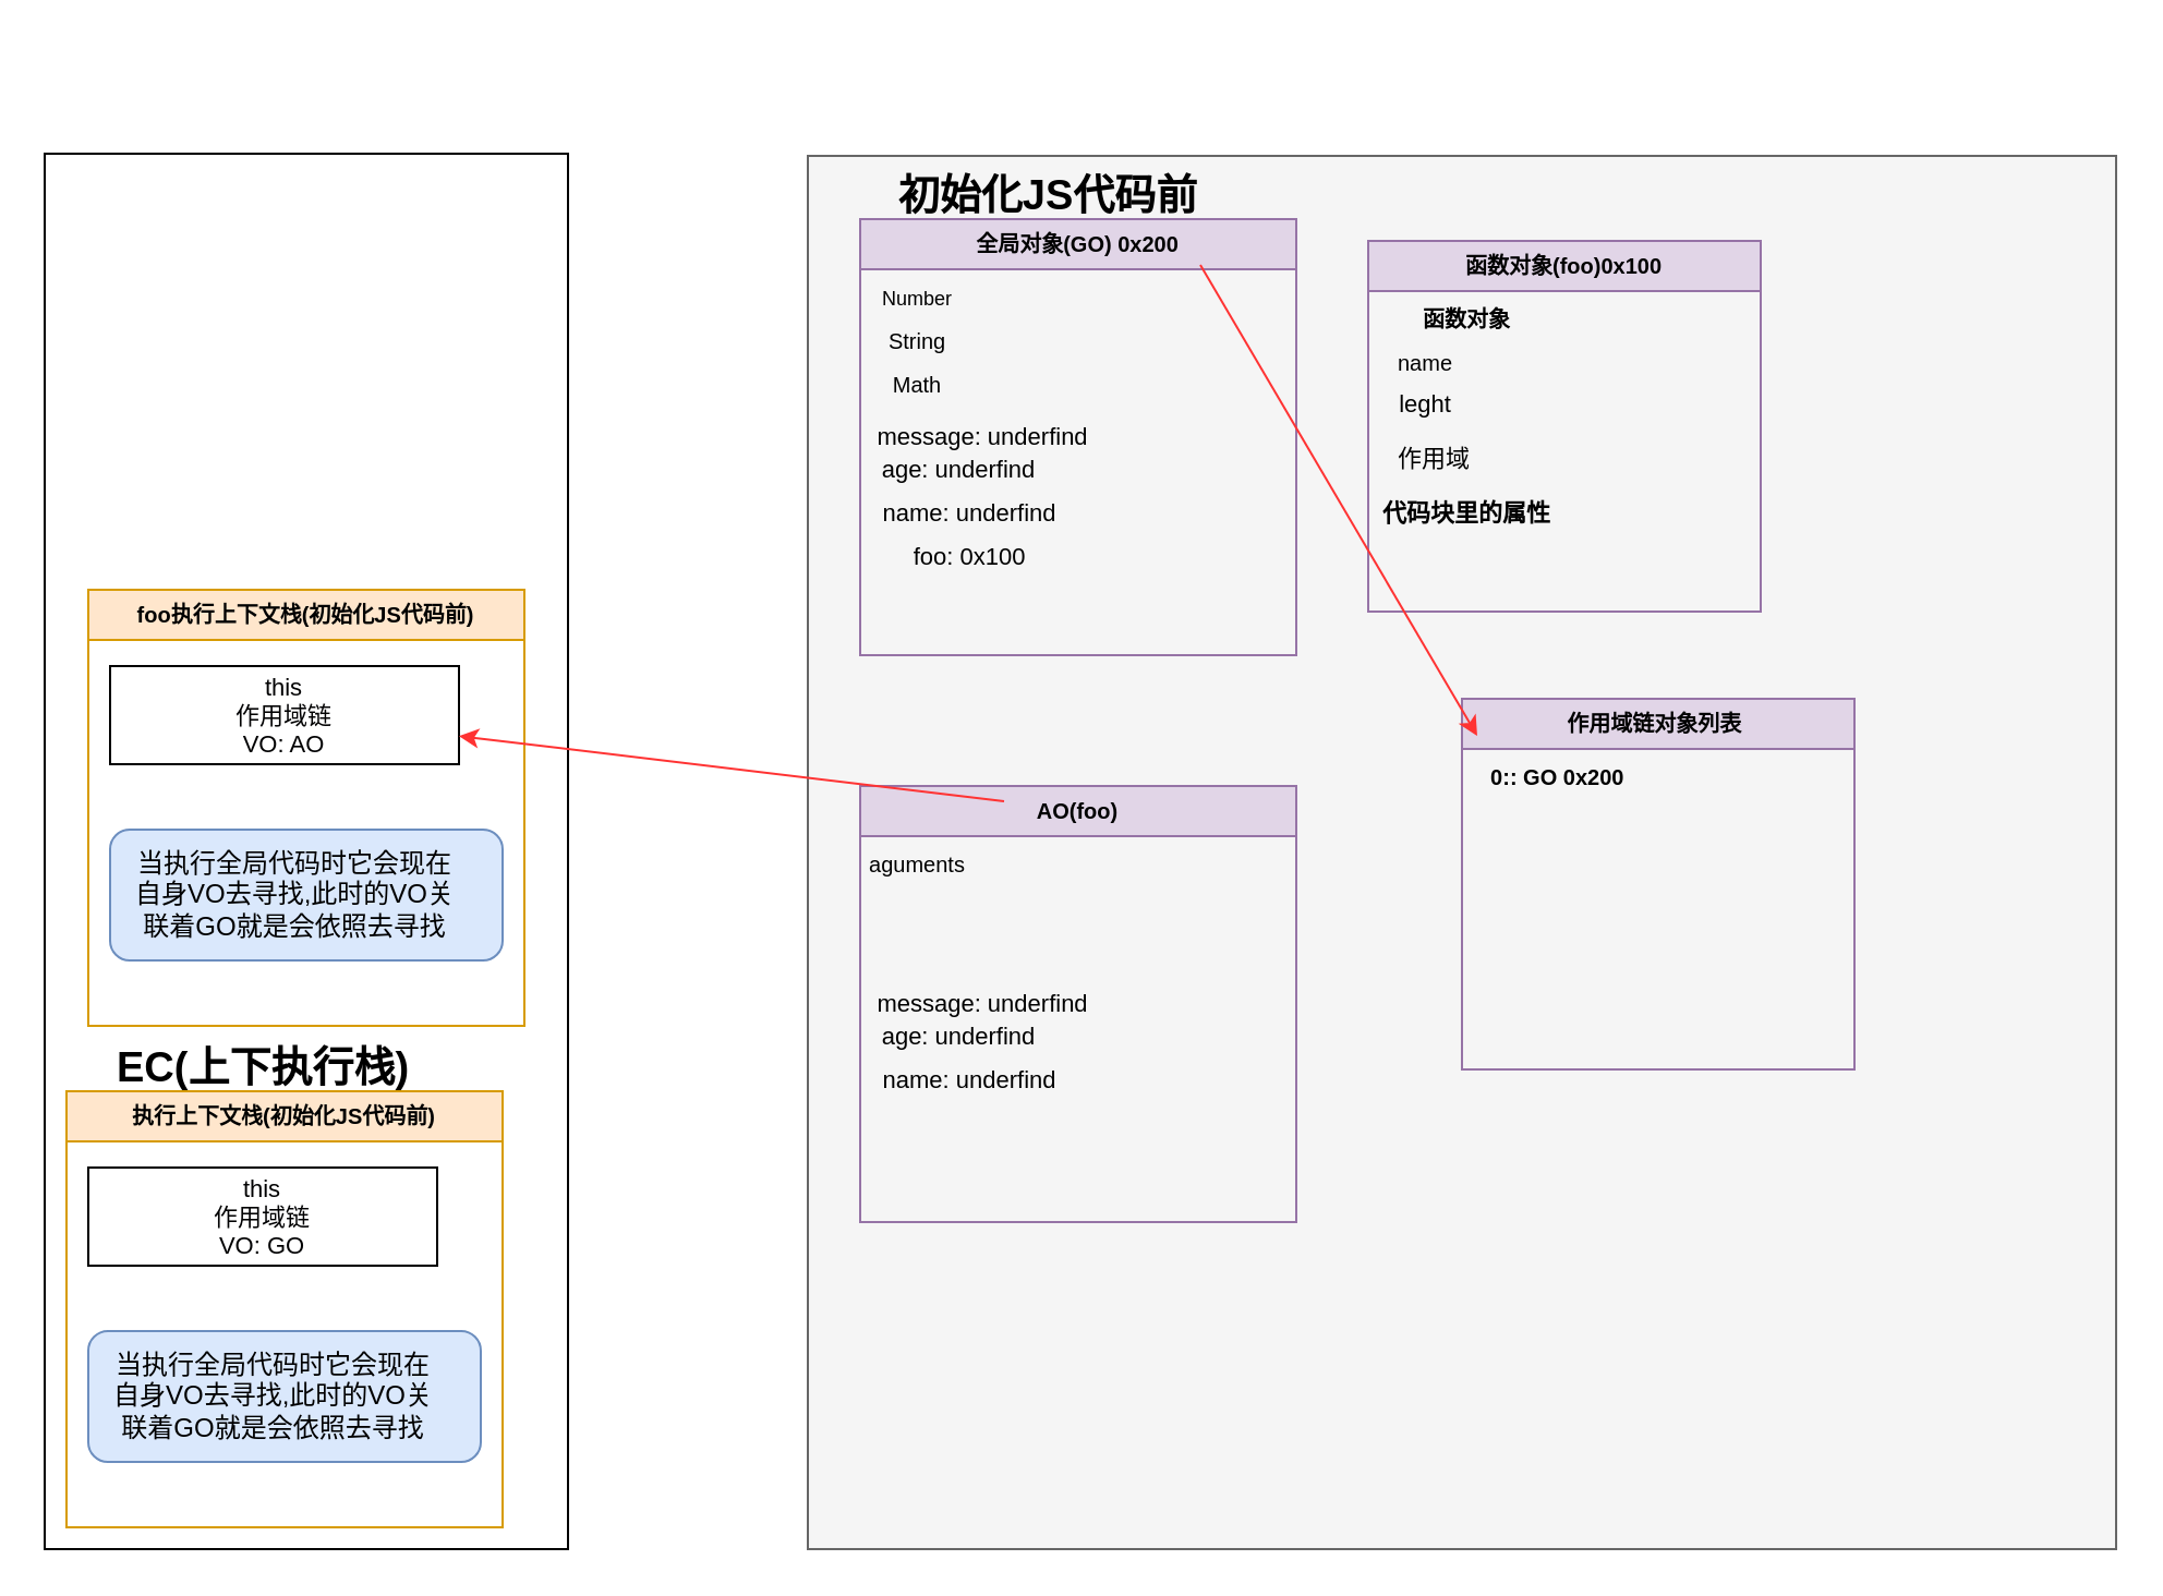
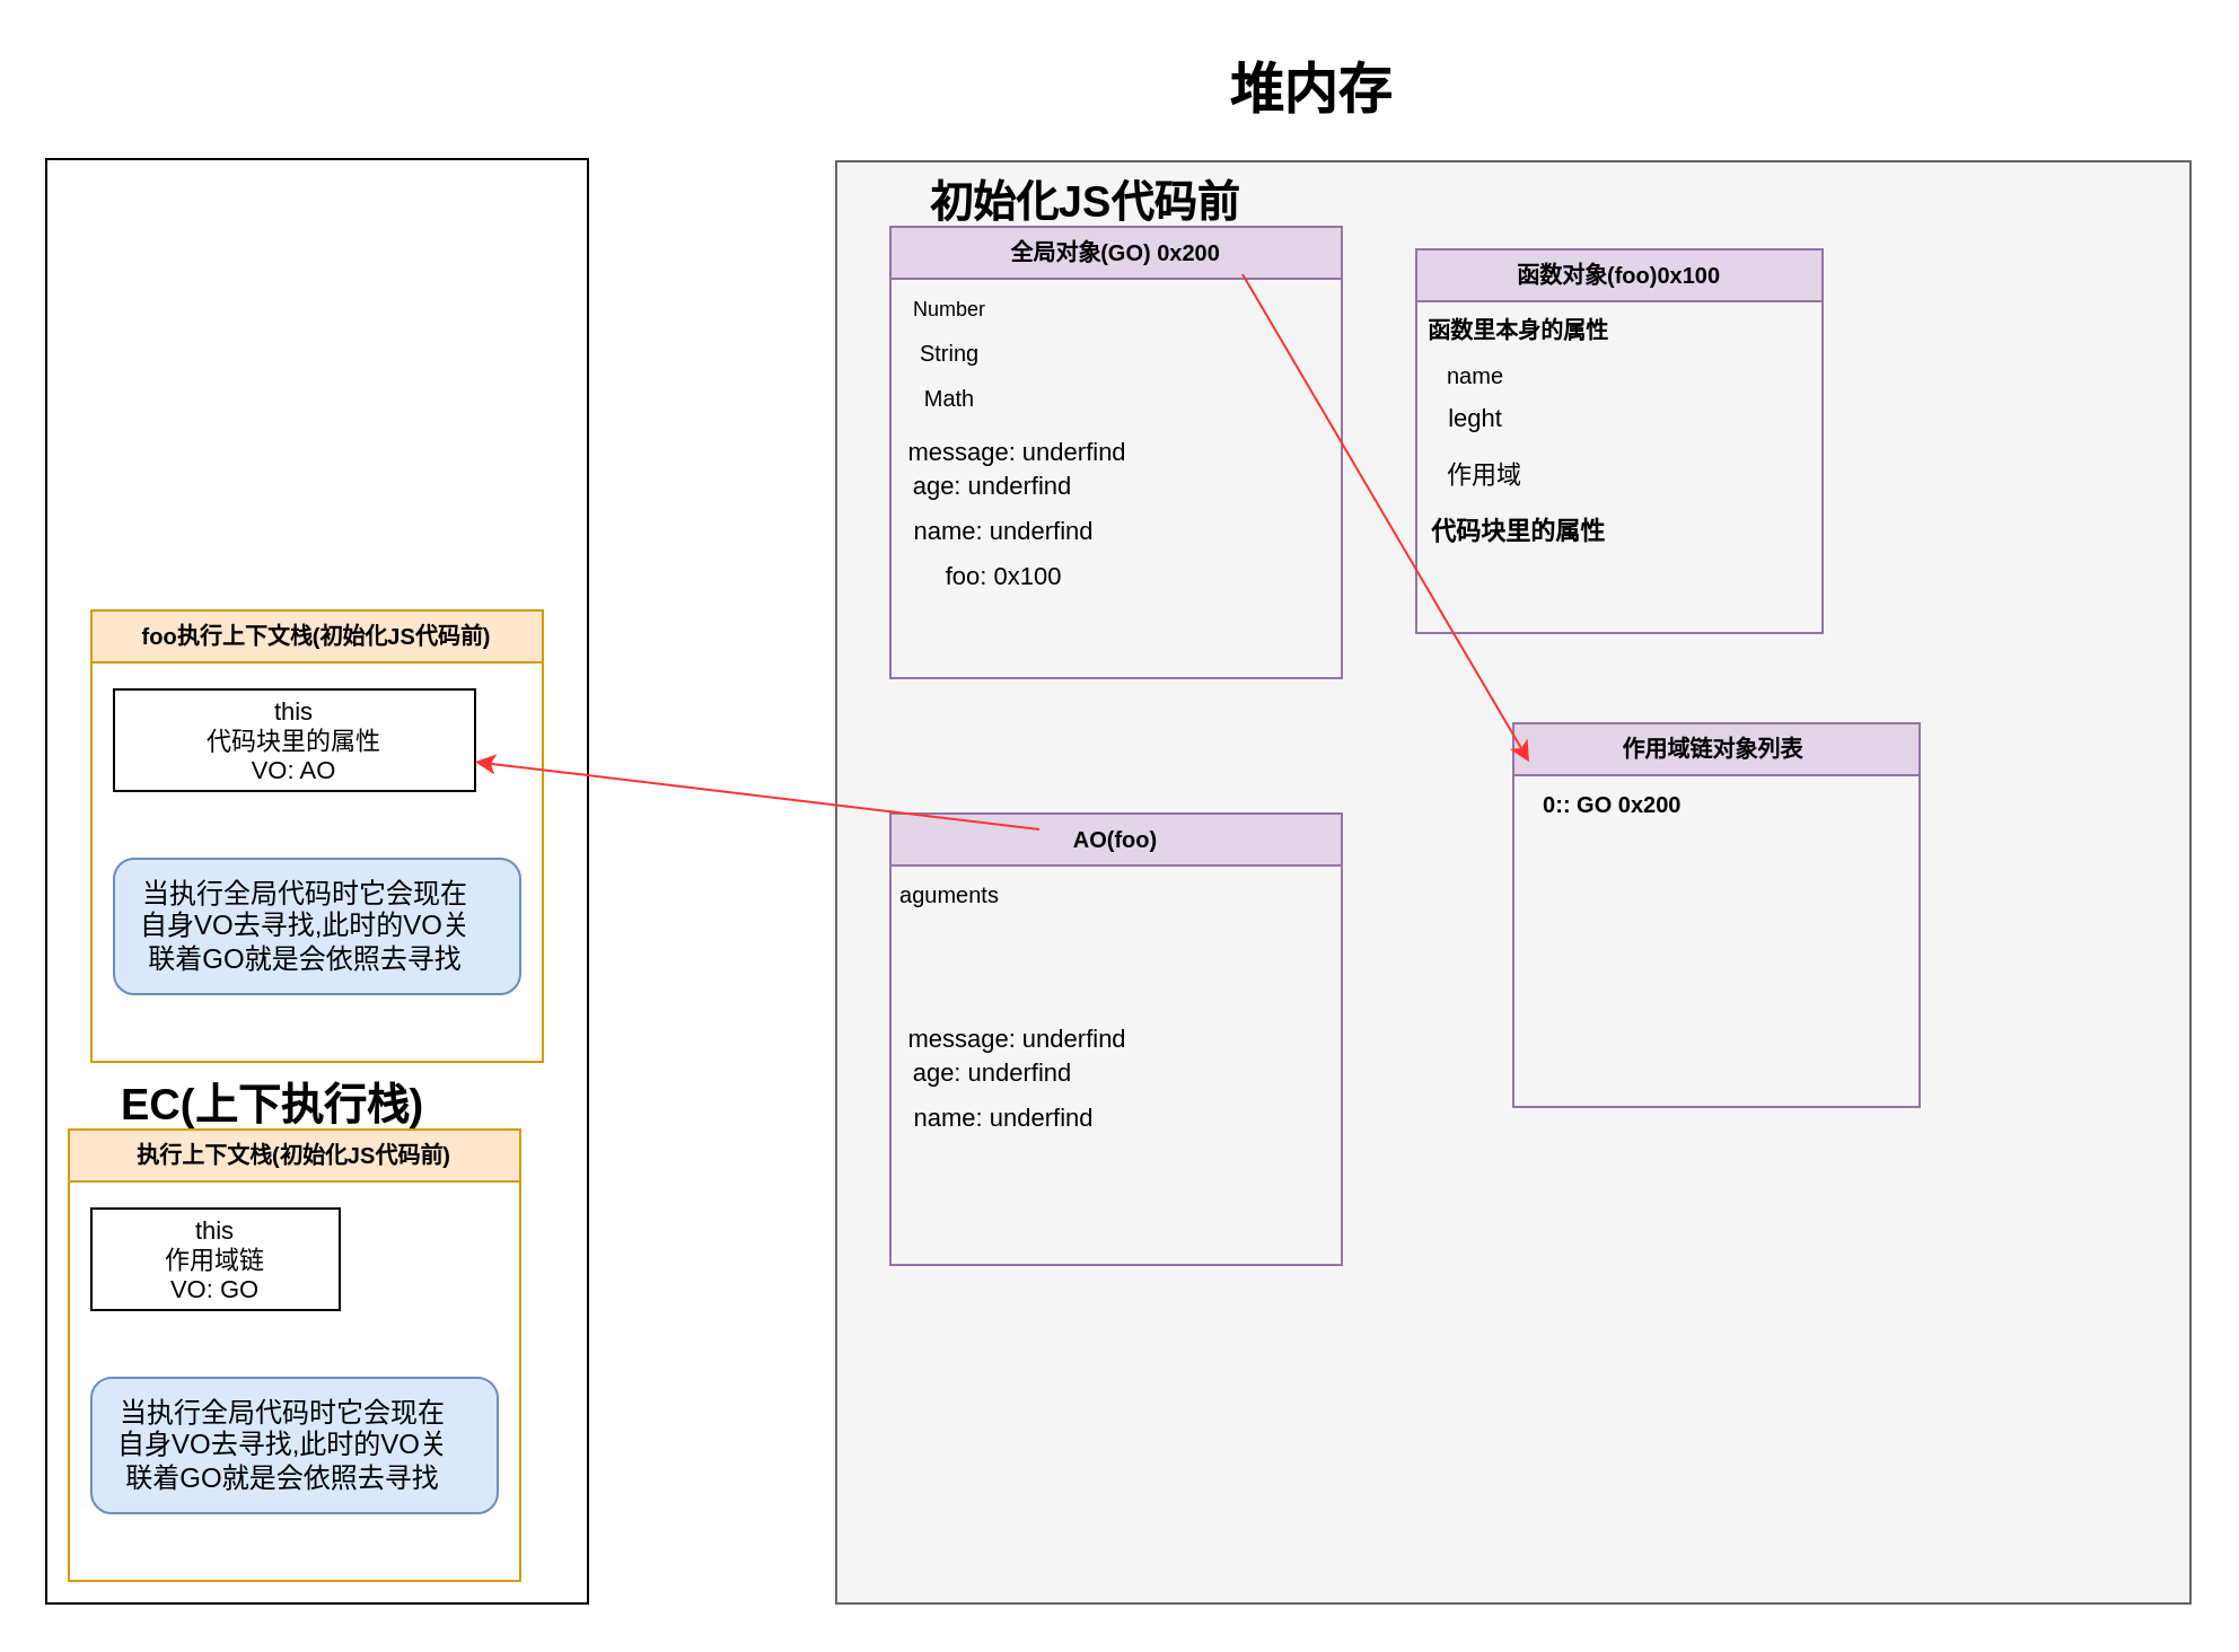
+ <mxCell id="4" value="堆内存" style="text;strokeColor=none;fillColor=none;html=1;fontSize=24;fontStyle=1;verticalAlign=middle;align=center;rounded=0;" parent="1" vertex="1"><mxGeometry x="530" y="20" width="100" height="40" as="geometry" /></mxCell>
- <mxCell id="21" value="&lt;div style=&quot;text-align: left;&quot;&gt;&lt;span style=&quot;background-color: initial;&quot;&gt;&lt;font size=&quot;1&quot;&gt;函数对象&lt;/font&gt;&lt;/span&gt;&lt;/div&gt;" style="text;strokeColor=none;fillColor=none;html=1;fontSize=17;fontStyle=1;verticalAlign=middle;align=center;fillStyle=auto;" parent="19" vertex="1"><mxGeometry x="-5" y="20" width="100" height="30" as="geometry" /></mxCell>
+ <mxCell id="21" value="&lt;div style=&quot;text-align: left;&quot;&gt;&lt;span style=&quot;background-color: initial;&quot;&gt;&lt;font size=&quot;1&quot;&gt;函数里本身的属性&lt;/font&gt;&lt;/span&gt;&lt;/div&gt;" style="text;strokeColor=none;fillColor=none;html=1;fontSize=17;fontStyle=1;verticalAlign=middle;align=center;fillStyle=auto;" parent="19" vertex="1"><mxGeometry x="-5" y="20" width="100" height="30" as="geometry" /></mxCell>
- <mxCell id="29" value="&lt;font color=&quot;#020203&quot;&gt;this&lt;br&gt;作用域链&lt;br&gt;VO: AO&lt;br&gt;&lt;/font&gt;" style="rounded=0;whiteSpace=wrap;html=1;fillStyle=auto;fontSize=11;fontColor=#FF3333;" vertex="1" parent="28"><mxGeometry x="10" y="35" width="160" height="45" as="geometry" /></mxCell>
+ <mxCell id="29" value="&lt;font color=&quot;#020203&quot;&gt;this&lt;br&gt;代码块里的属性&lt;br&gt;VO: AO&lt;br&gt;&lt;/font&gt;" style="rounded=0;whiteSpace=wrap;html=1;fillStyle=auto;fontSize=11;fontColor=#FF3333;" vertex="1" parent="28"><mxGeometry x="10" y="35" width="160" height="45" as="geometry" /></mxCell>
- <mxCell id="14" value="&lt;font color=&quot;#020203&quot;&gt;this&lt;br&gt;作用域链&lt;br&gt;VO: GO&lt;br&gt;&lt;/font&gt;" style="rounded=0;whiteSpace=wrap;html=1;fillStyle=auto;fontSize=11;fontColor=#FF3333;" parent="13" vertex="1"><mxGeometry x="10" y="35" width="160" height="45" as="geometry" /></mxCell>
+ <mxCell id="14" value="&lt;font color=&quot;#020203&quot;&gt;this&lt;br&gt;作用域链&lt;br&gt;VO: GO&lt;br&gt;&lt;/font&gt;" style="rounded=0;whiteSpace=wrap;html=1;fillStyle=auto;fontSize=11;fontColor=#FF3333;" parent="13" vertex="1"><mxGeometry x="10" y="35" width="110" height="45" as="geometry" /></mxCell>
